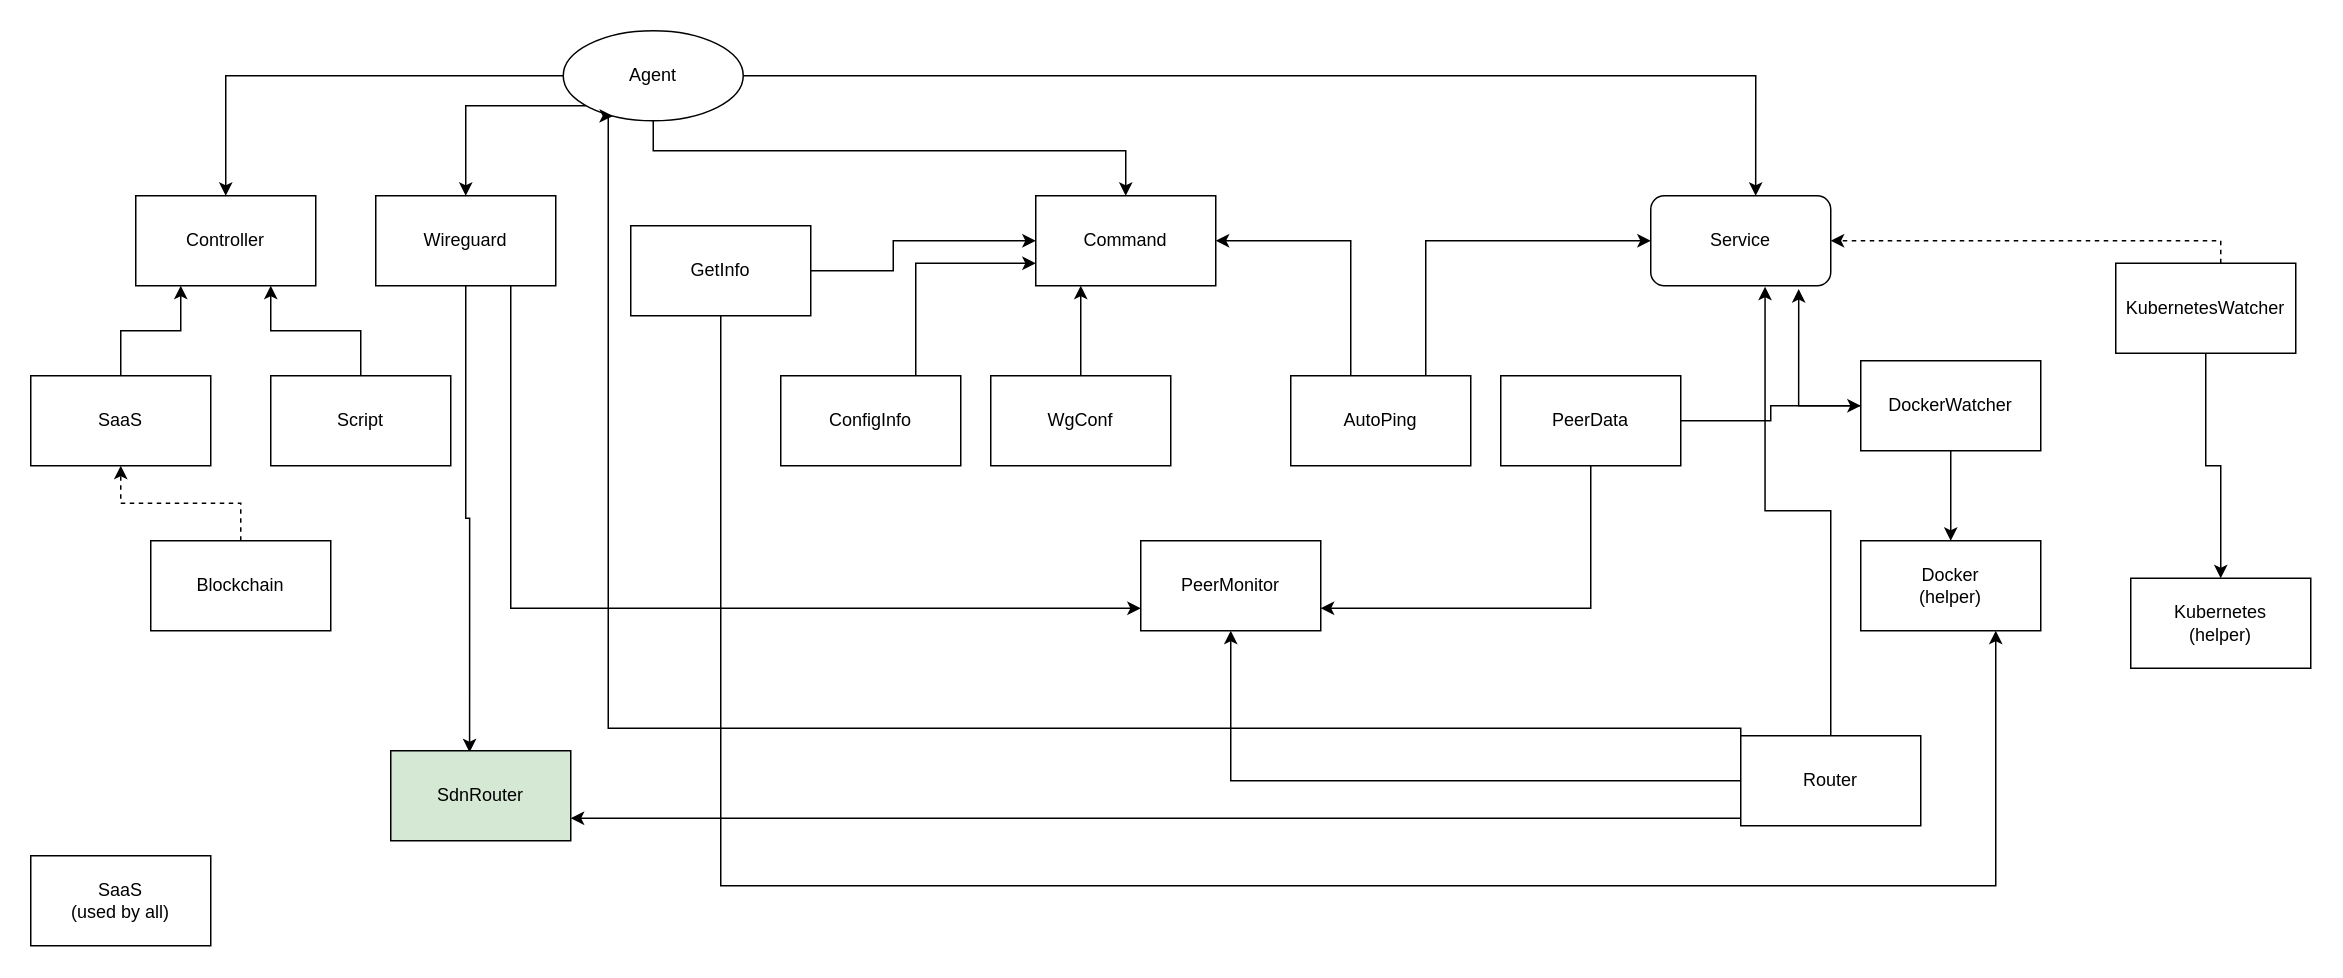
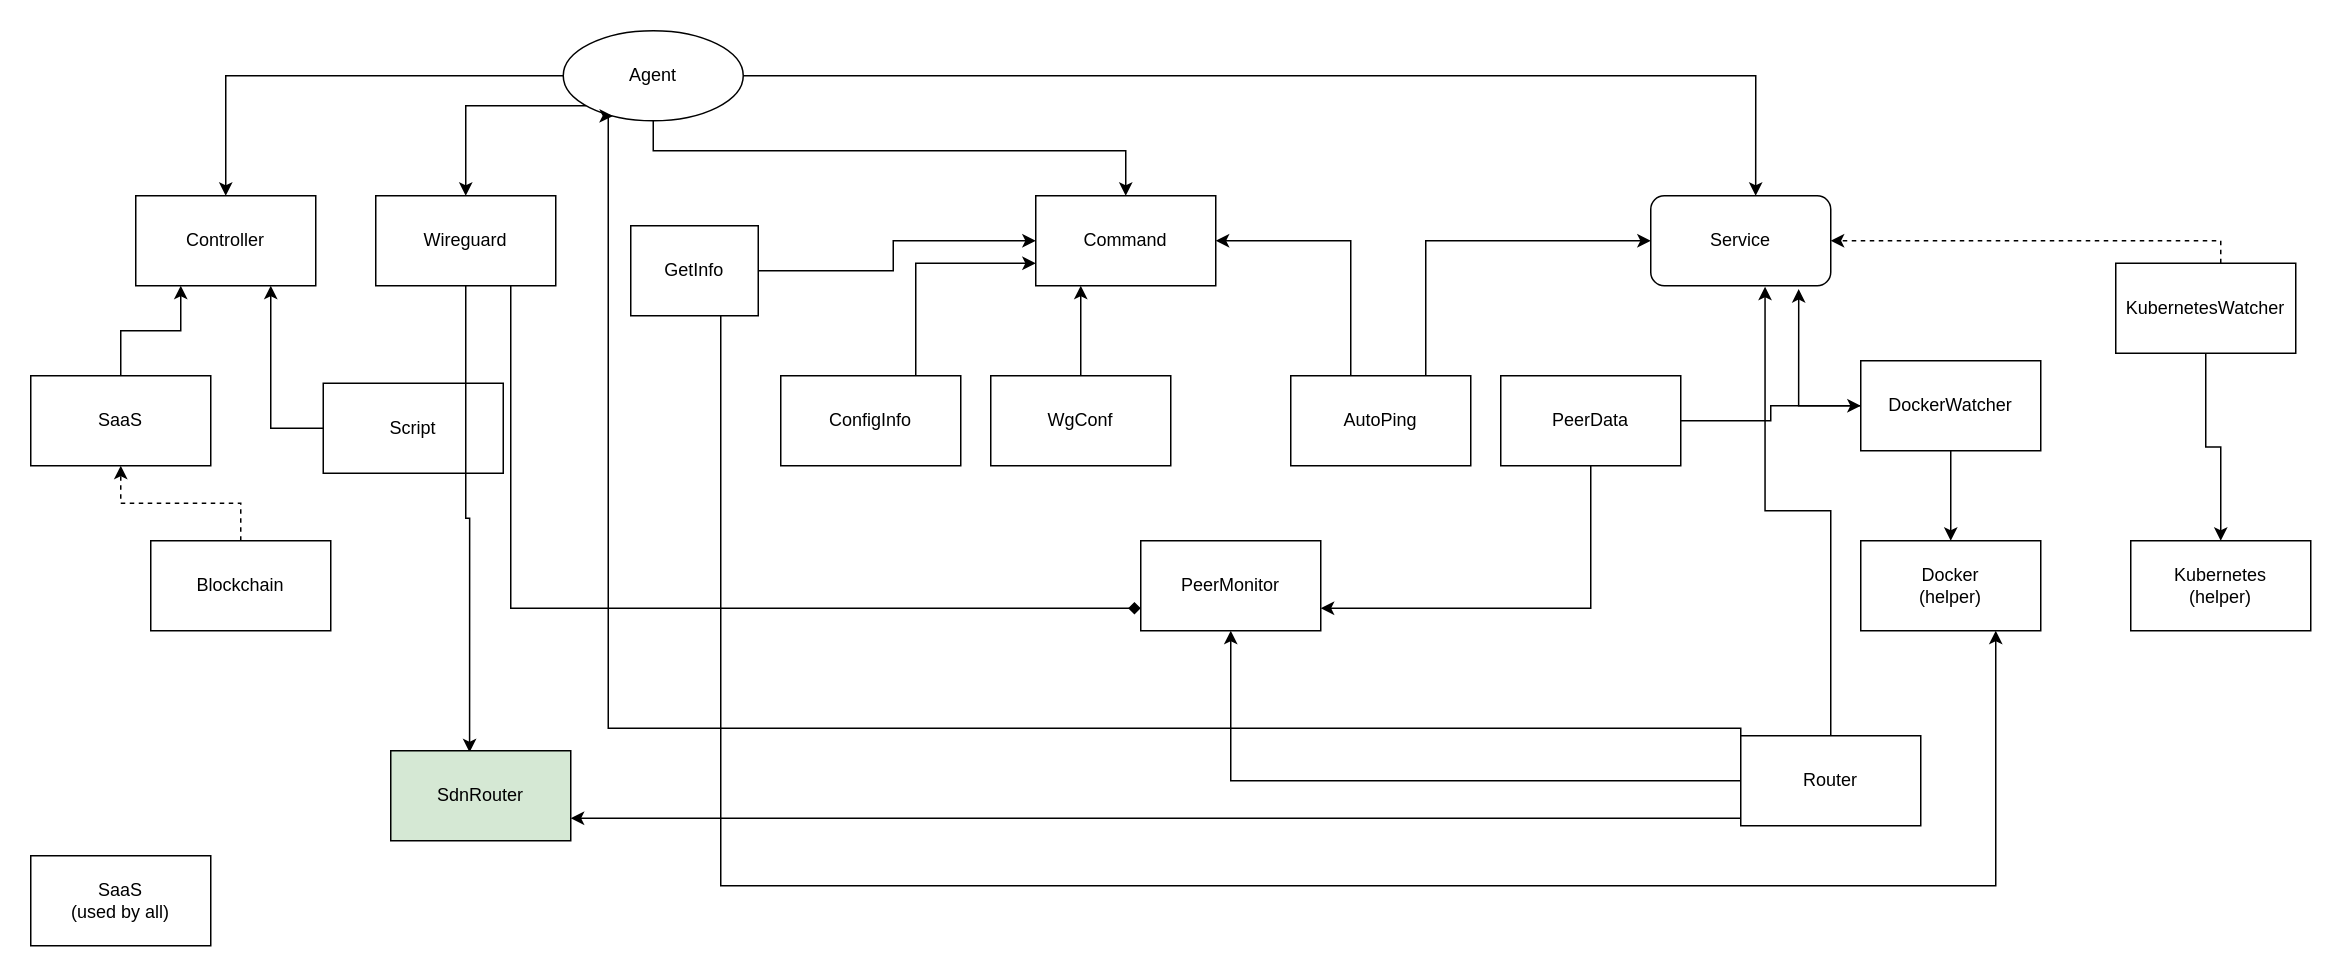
- <mxCell id="23" value="GetInfo" style="rounded=0;whiteSpace=wrap;html=1;" vertex="1" parent="1"><mxGeometry x="420" y="150" width="120" height="60" as="geometry" /></mxCell>
+ <mxCell id="23" value="GetInfo" style="rounded=0;whiteSpace=wrap;html=1;" vertex="1" parent="1"><mxGeometry x="420" y="150" width="85" height="60" as="geometry" /></mxCell>
- <mxCell id="9" value="Script" style="rounded=0;whiteSpace=wrap;html=1;" vertex="1" parent="1"><mxGeometry x="180" y="250" width="120" height="60" as="geometry" /></mxCell>
+ <mxCell id="9" value="Script" style="rounded=0;whiteSpace=wrap;html=1;" vertex="1" parent="1"><mxGeometry x="215" y="255" width="120" height="60" as="geometry" /></mxCell>
- <mxCell id="15" style="edgeStyle=orthogonalEdgeStyle;rounded=0;orthogonalLoop=1;jettySize=auto;html=1;entryX=0;entryY=0.75;entryDx=0;entryDy=0;exitX=0.75;exitY=1;exitDx=0;exitDy=0;" edge="1" parent="1" source="16" target="41"><mxGeometry relative="1" as="geometry"><Array as="points"><mxPoint x="340" y="405" /></Array></mxGeometry></mxCell>
+ <mxCell id="15" style="edgeStyle=orthogonalEdgeStyle;rounded=0;orthogonalLoop=1;jettySize=auto;html=1;entryX=0;entryY=0.75;entryDx=0;entryDy=0;exitX=0.75;exitY=1;exitDx=0;exitDy=0;endArrow=diamond;" edge="1" parent="1" source="16" target="41"><mxGeometry relative="1" as="geometry"><Array as="points"><mxPoint x="340" y="405" /></Array></mxGeometry></mxCell>
- <mxCell id="47" value="Kubernetes&lt;br&gt;(helper)" style="rounded=0;whiteSpace=wrap;html=1;" vertex="1" parent="1"><mxGeometry x="1420" y="385" width="120" height="60" as="geometry" /></mxCell>
+ <mxCell id="47" value="Kubernetes&lt;br&gt;(helper)" style="rounded=0;whiteSpace=wrap;html=1;" vertex="1" parent="1"><mxGeometry x="1420" y="360" width="120" height="60" as="geometry" /></mxCell>
